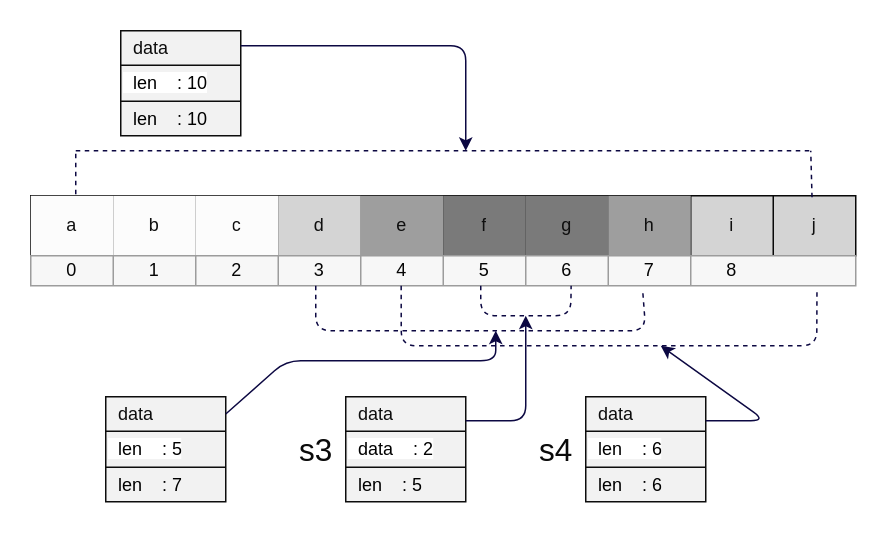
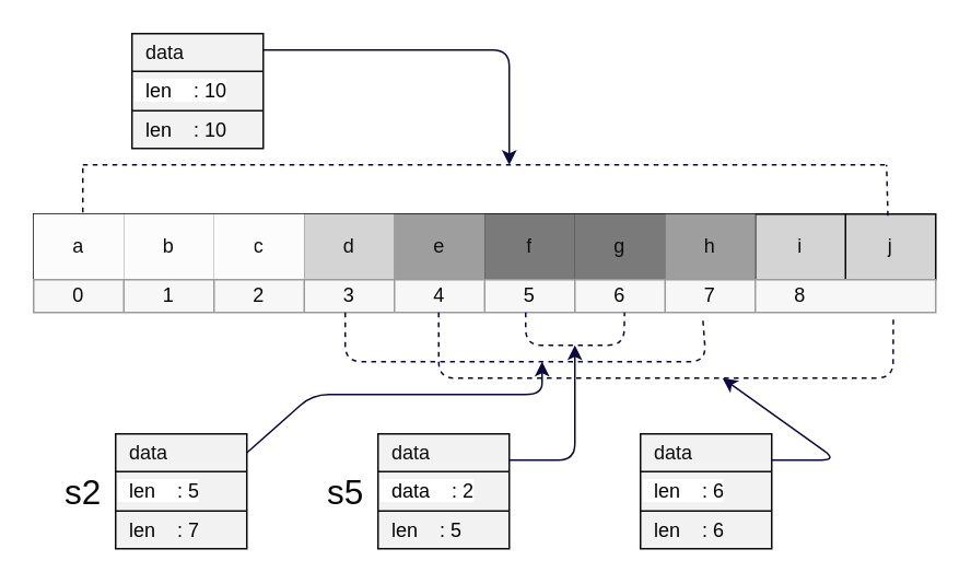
+ <mxCell id="46" value="s2" style="text;html=1;resizable=0;autosize=1;align=center;verticalAlign=middle;points=[];fillColor=none;strokeColor=none;rounded=0;fontColor=#0A0A0A;strokeWidth=1;fontSize=21;" parent="1" vertex="1"><mxGeometry x="30" y="284" width="40" height="30" as="geometry" /></mxCell>
- <mxCell id="47" value="s3" style="text;html=1;resizable=0;autosize=1;align=center;verticalAlign=middle;points=[];fillColor=none;strokeColor=none;rounded=0;fontColor=#0A0A0A;strokeWidth=1;fontSize=21;" parent="1" vertex="1"><mxGeometry x="190" y="284" width="40" height="30" as="geometry" /></mxCell>
+ <mxCell id="47" value="s5" style="text;html=1;resizable=0;autosize=1;align=center;verticalAlign=middle;points=[];fillColor=none;strokeColor=none;rounded=0;fontColor=#0A0A0A;strokeWidth=1;fontSize=21;" parent="1" vertex="1"><mxGeometry x="190" y="284" width="40" height="30" as="geometry" /></mxCell>
- <mxCell id="48" value="s4" style="text;html=1;resizable=0;autosize=1;align=center;verticalAlign=middle;points=[];fillColor=none;strokeColor=none;rounded=0;fontColor=#0A0A0A;strokeWidth=1;fontSize=21;" parent="1" vertex="1"><mxGeometry x="350" y="284" width="40" height="30" as="geometry" /></mxCell>
